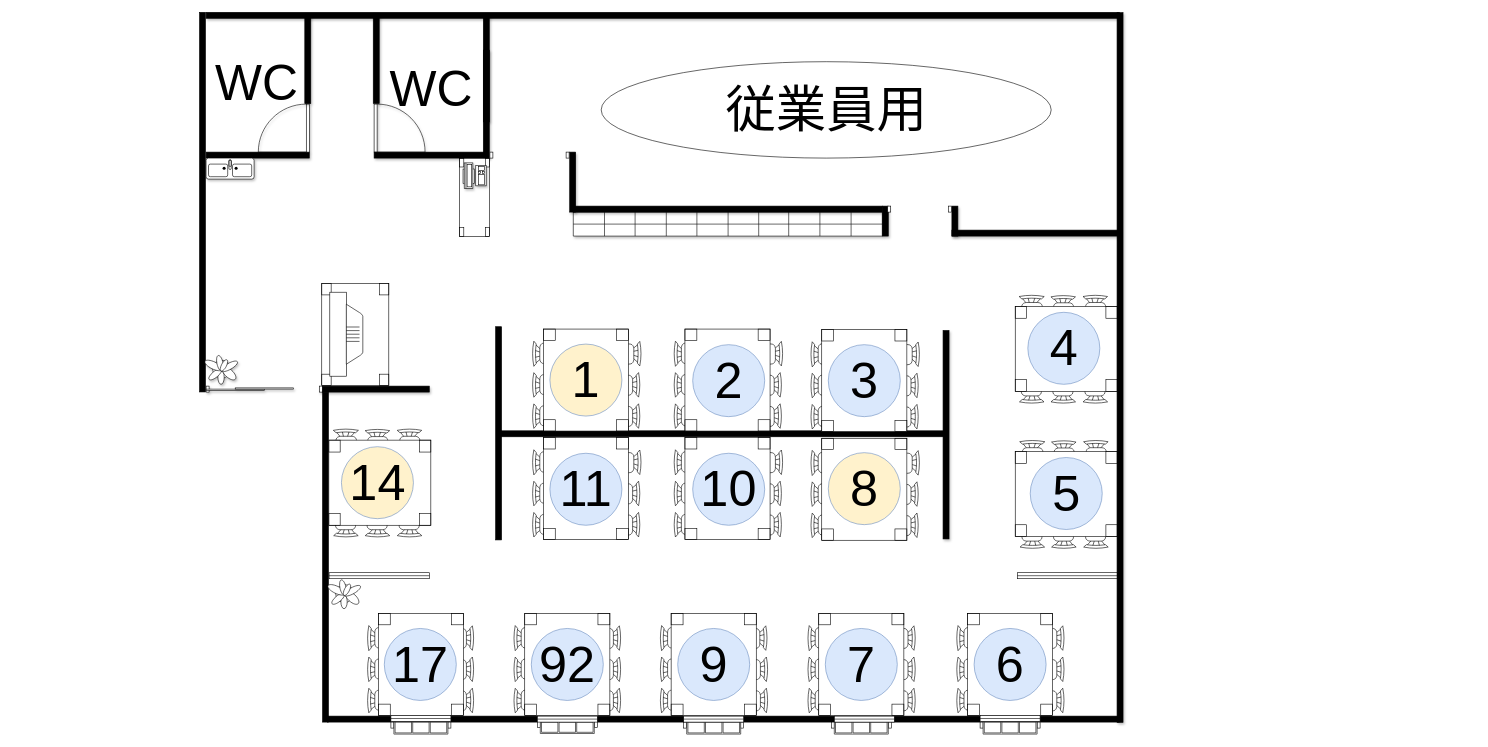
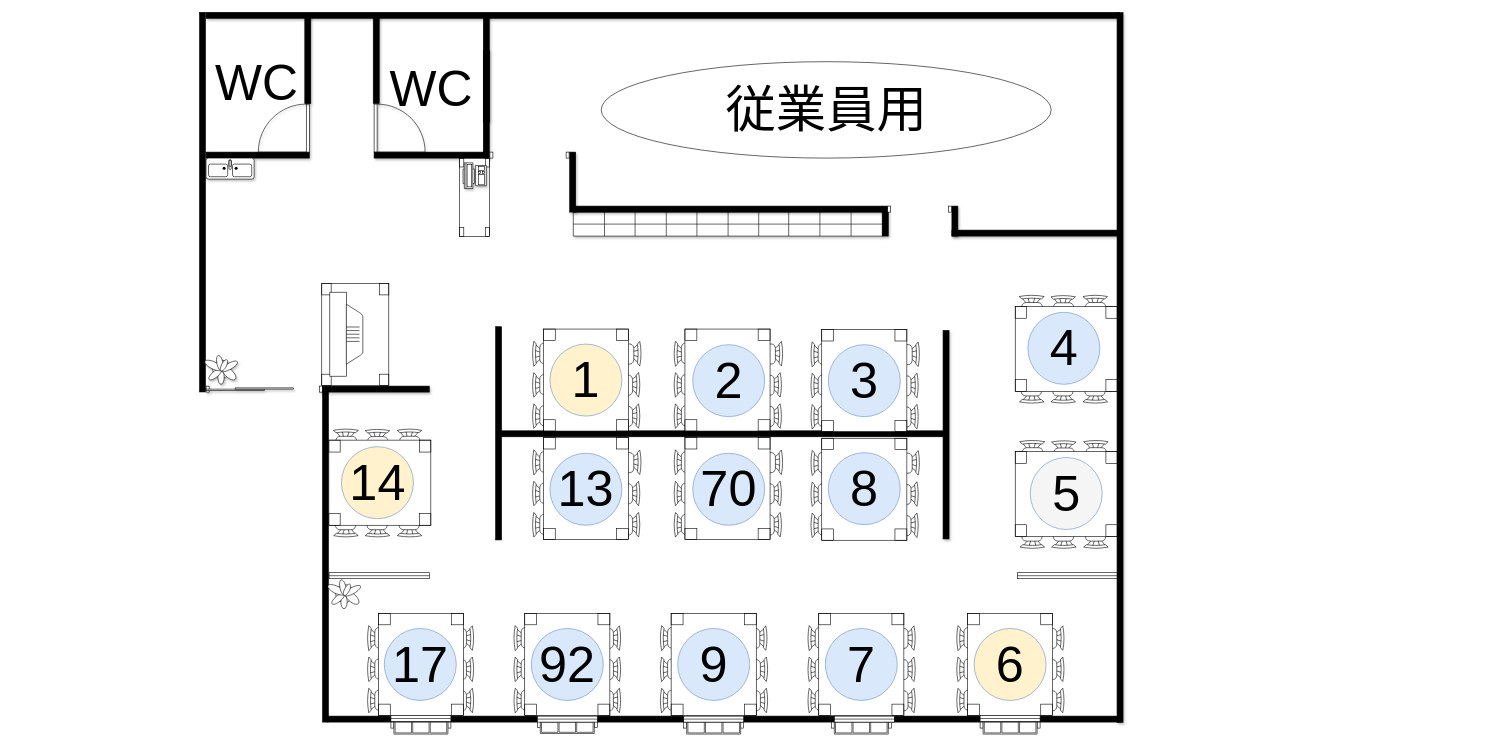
- <mxCell id="163" value="&lt;font style=&quot;font-size: 84px;&quot;&gt;11&lt;/font&gt;" style="ellipse;whiteSpace=wrap;html=1;aspect=fixed;shadow=0;fontSize=13;fillColor=#dae8fc;strokeColor=#6c8ebf;" vertex="1" parent="1"><mxGeometry x="916" y="754.94" width="120" height="120" as="geometry" /></mxCell>
+ <mxCell id="163" value="&lt;font style=&quot;font-size: 84px;&quot;&gt;13&lt;/font&gt;" style="ellipse;whiteSpace=wrap;html=1;aspect=fixed;shadow=0;fontSize=13;fillColor=#dae8fc;strokeColor=#6c8ebf;" vertex="1" parent="1"><mxGeometry x="916" y="754.94" width="120" height="120" as="geometry" /></mxCell>
- <mxCell id="165" value="&lt;font style=&quot;font-size: 84px;&quot;&gt;10&lt;/font&gt;" style="ellipse;whiteSpace=wrap;html=1;aspect=fixed;shadow=0;fontSize=13;fillColor=#dae8fc;strokeColor=#6c8ebf;" vertex="1" parent="1"><mxGeometry x="1154" y="754.94" width="120" height="120" as="geometry" /></mxCell>
+ <mxCell id="165" value="&lt;font style=&quot;font-size: 84px;&quot;&gt;70&lt;/font&gt;" style="ellipse;whiteSpace=wrap;html=1;aspect=fixed;shadow=0;fontSize=13;fillColor=#dae8fc;strokeColor=#6c8ebf;" vertex="1" parent="1"><mxGeometry x="1154" y="754.94" width="120" height="120" as="geometry" /></mxCell>
- <mxCell id="167" value="&lt;font style=&quot;font-size: 84px;&quot;&gt;8&lt;/font&gt;" style="ellipse;whiteSpace=wrap;html=1;aspect=fixed;shadow=0;fontSize=13;fillColor=#fff2cc;strokeColor=#6c8ebf;" vertex="1" parent="1"><mxGeometry x="1380" y="753.94" width="120" height="120" as="geometry" /></mxCell>
+ <mxCell id="167" value="&lt;font style=&quot;font-size: 84px;&quot;&gt;8&lt;/font&gt;" style="ellipse;whiteSpace=wrap;html=1;aspect=fixed;shadow=0;fontSize=13;fillColor=#dae8fc;strokeColor=#6c8ebf;" vertex="1" parent="1"><mxGeometry x="1380" y="753.94" width="120" height="120" as="geometry" /></mxCell>
- <mxCell id="173" value="&lt;font style=&quot;font-size: 84px;&quot;&gt;5&lt;/font&gt;" style="ellipse;whiteSpace=wrap;html=1;aspect=fixed;shadow=0;fontSize=13;fillColor=#dae8fc;strokeColor=#6c8ebf;" vertex="1" parent="1"><mxGeometry x="1716.56" y="762" width="120" height="120" as="geometry" /></mxCell>
+ <mxCell id="173" value="&lt;font style=&quot;font-size: 84px;&quot;&gt;5&lt;/font&gt;" style="ellipse;whiteSpace=wrap;html=1;aspect=fixed;shadow=0;fontSize=13;fillColor=#f5f5f5;strokeColor=#6c8ebf;" vertex="1" parent="1"><mxGeometry x="1716.56" y="762" width="120" height="120" as="geometry" /></mxCell>
- <mxCell id="168" value="&lt;font style=&quot;font-size: 84px;&quot;&gt;6&lt;/font&gt;" style="ellipse;whiteSpace=wrap;html=1;aspect=fixed;shadow=0;fontSize=13;fillColor=#dae8fc;strokeColor=#6c8ebf;" vertex="1" parent="1"><mxGeometry x="1623" y="1046.94" width="120" height="120" as="geometry" /></mxCell>
+ <mxCell id="168" value="&lt;font style=&quot;font-size: 84px;&quot;&gt;6&lt;/font&gt;" style="ellipse;whiteSpace=wrap;html=1;aspect=fixed;shadow=0;fontSize=13;fillColor=#fff2cc;strokeColor=#6c8ebf;" vertex="1" parent="1"><mxGeometry x="1623" y="1046.94" width="120" height="120" as="geometry" /></mxCell>
